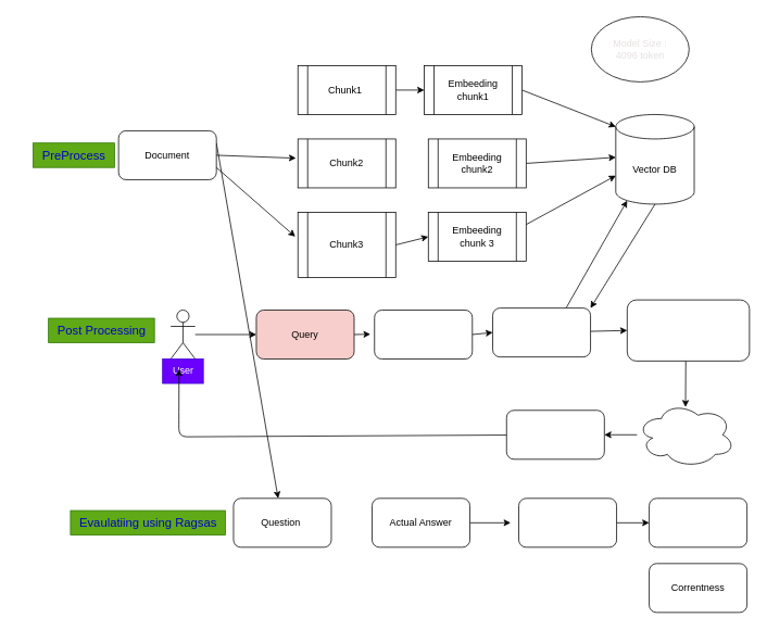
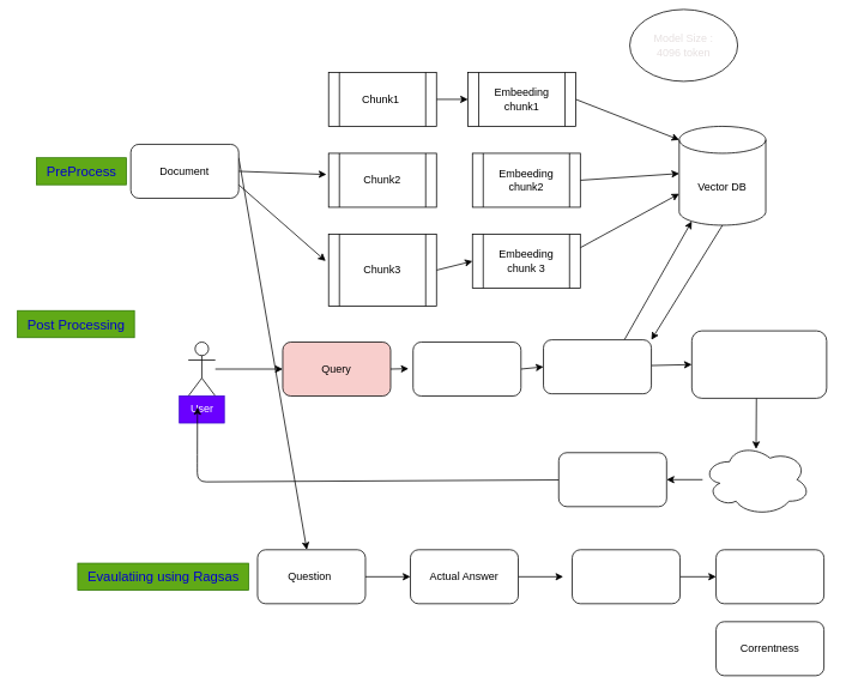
- <mxCell id="39" value="&lt;font color=&quot;#e6e0e0&quot;&gt;Model Size : &lt;br&gt;4096 token&lt;/font&gt;" style="ellipse;whiteSpace=wrap;html=1;fontSize=12;fontColor=#FFFFFF;labelBackgroundColor=default;" parent="1" vertex="1"><mxGeometry x="725" y="20" width="120" height="80" as="geometry" /></mxCell>
+ <mxCell id="39" value="&lt;font color=&quot;#e6e0e0&quot;&gt;Model Size : &lt;br&gt;4096 token&lt;/font&gt;" style="ellipse;whiteSpace=wrap;html=1;fontSize=12;fontColor=#FFFFFF;labelBackgroundColor=default;" parent="1" vertex="1"><mxGeometry x="700" y="10" width="120" height="80" as="geometry" /></mxCell>
- <mxCell id="30" value="&lt;font color=&quot;#0000cc&quot; style=&quot;font-size: 15px;&quot;&gt;Post Processing&lt;/font&gt;" style="text;html=1;align=center;verticalAlign=middle;resizable=0;points=[];autosize=1;strokeColor=#2D7600;fillColor=#60a917;fontColor=#ffffff;" parent="1" vertex="1"><mxGeometry x="59" y="390" width="130" height="30" as="geometry" /></mxCell>
+ <mxCell id="30" value="&lt;font color=&quot;#0000cc&quot; style=&quot;font-size: 15px;&quot;&gt;Post Processing&lt;/font&gt;" style="text;html=1;align=center;verticalAlign=middle;resizable=0;points=[];autosize=1;strokeColor=#2D7600;fillColor=#60a917;fontColor=#ffffff;" parent="1" vertex="1"><mxGeometry x="19" y="345" width="130" height="30" as="geometry" /></mxCell>
+ <mxCell id="42" style="edgeStyle=none;html=1;entryX=0;entryY=0.5;entryDx=0;entryDy=0;" parent="1" source="43" target="45" edge="1"><mxGeometry relative="1" as="geometry" /></mxCell>
